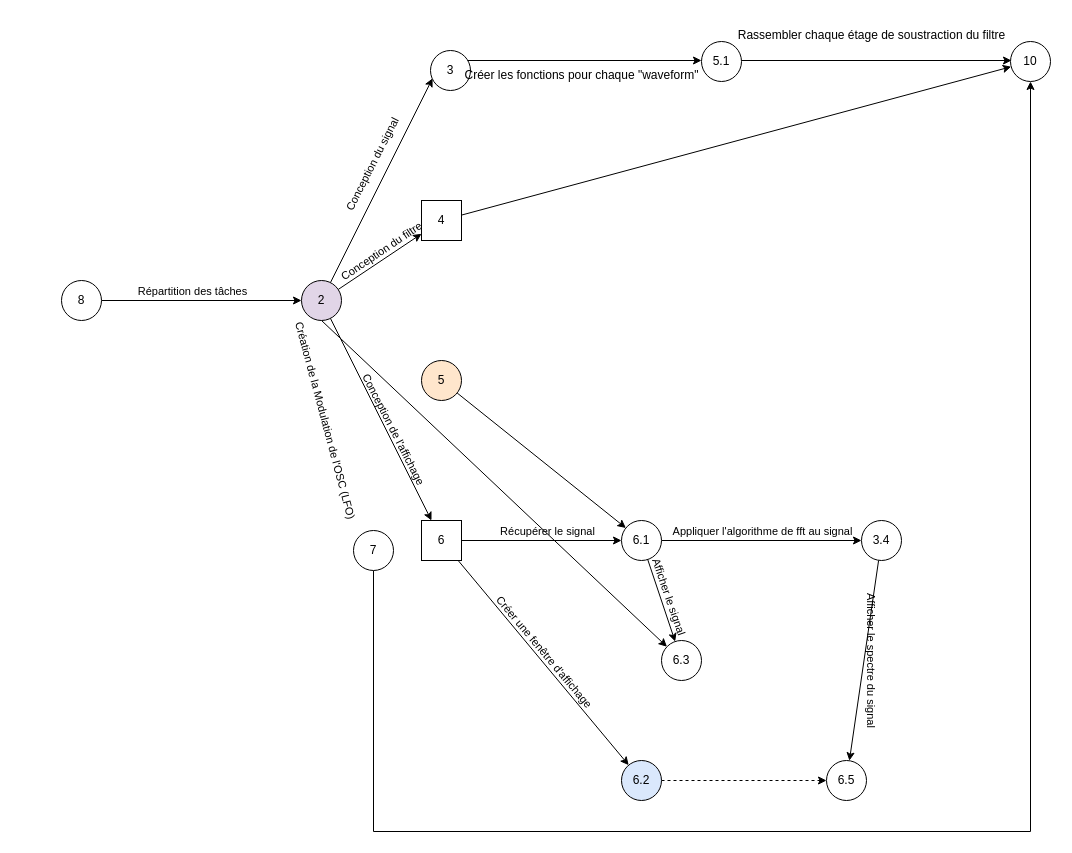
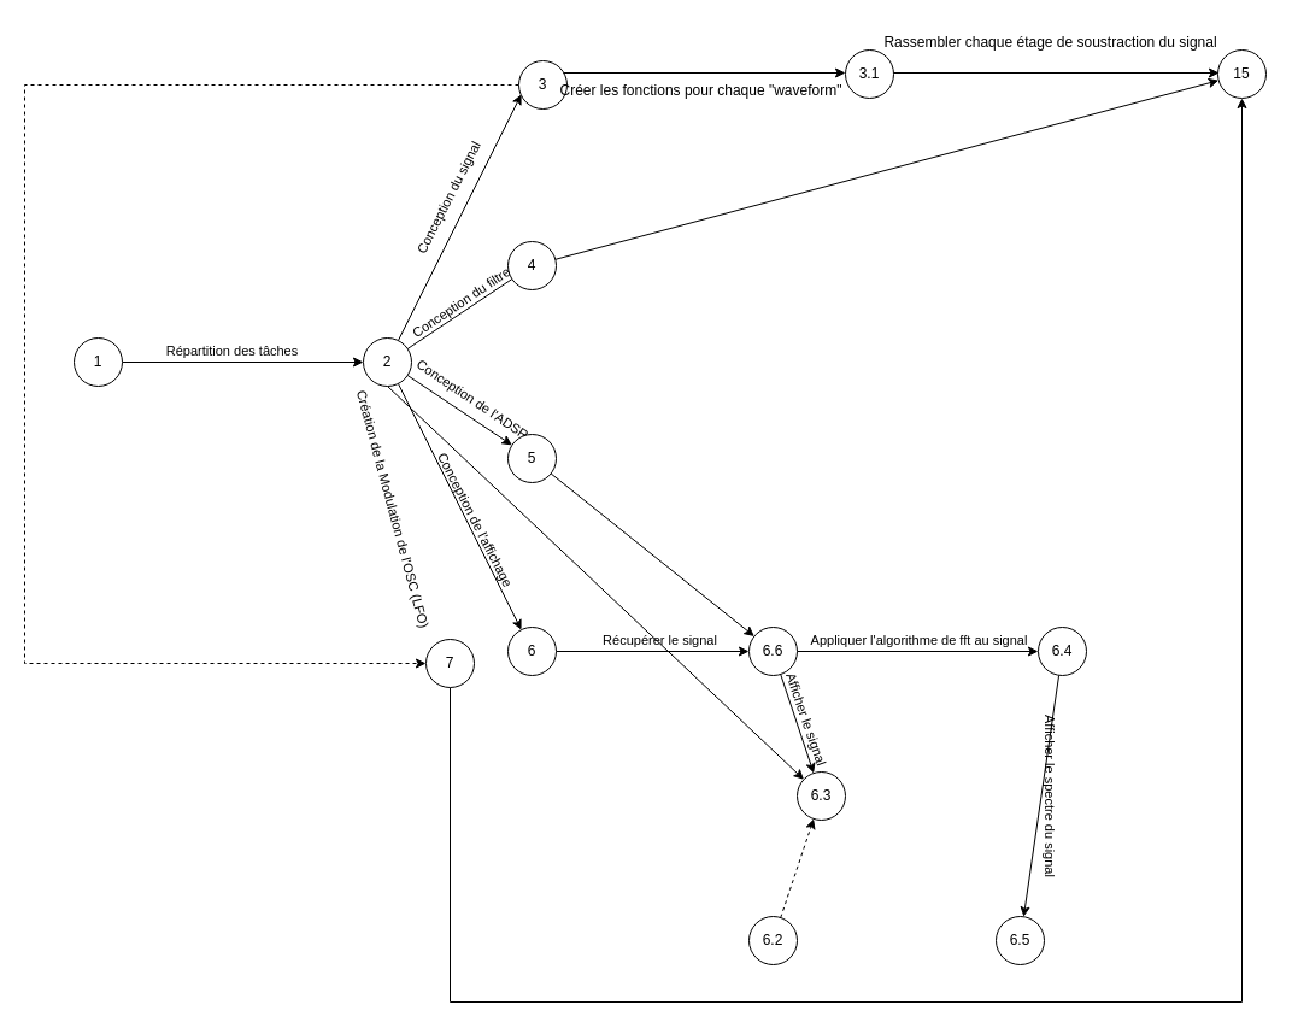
- <mxCell id="44" value="Rassembler chaque étage de soustraction du filtre" style="text;html=1;align=center;verticalAlign=middle;resizable=0;points=[];autosize=1;strokeColor=none;fillColor=none;" vertex="1" parent="1"><mxGeometry x="721" y="20" width="300" height="30" as="geometry" /></mxCell>
+ <mxCell id="44" value="Rassembler chaque étage de soustraction du signal" style="text;html=1;align=center;verticalAlign=middle;resizable=0;points=[];autosize=1;strokeColor=none;fillColor=none;" vertex="1" parent="1"><mxGeometry x="721" y="20" width="300" height="30" as="geometry" /></mxCell>
- <mxCell id="42" value="5.1" style="ellipse;whiteSpace=wrap;html=1;aspect=fixed;" vertex="1" parent="1"><mxGeometry x="701" y="41" width="40" height="40" as="geometry" /></mxCell>
+ <mxCell id="42" value="3.1" style="ellipse;whiteSpace=wrap;html=1;aspect=fixed;" vertex="1" parent="1"><mxGeometry x="701" y="41" width="40" height="40" as="geometry" /></mxCell>
- <mxCell id="45" value="10" style="ellipse;whiteSpace=wrap;html=1;aspect=fixed;" vertex="1" parent="1"><mxGeometry x="1010" y="41" width="40" height="40" as="geometry" /></mxCell>
+ <mxCell id="45" value="15" style="ellipse;whiteSpace=wrap;html=1;aspect=fixed;" vertex="1" parent="1"><mxGeometry x="1010" y="41" width="40" height="40" as="geometry" /></mxCell>
- <mxCell id="17" value="4" style="whiteSpace=wrap;html=1;aspect=fixed;rounded=0;" parent="1" vertex="1"><mxGeometry x="421" y="200" width="40" height="40" as="geometry" /></mxCell>
+ <mxCell id="17" value="4" style="ellipse;whiteSpace=wrap;html=1;aspect=fixed;" parent="1" vertex="1"><mxGeometry x="421" y="200" width="40" height="40" as="geometry" /></mxCell>
- <mxCell id="4" style="edgeStyle=none;rounded=0;orthogonalLoop=1;jettySize=auto;html=1;" parent="1" source="12" target="17" edge="1"><mxGeometry relative="1" as="geometry" /></mxCell>
+ <mxCell id="4" style="edgeStyle=none;rounded=0;orthogonalLoop=1;jettySize=auto;html=1;endArrow=none;" parent="1" source="12" target="17" edge="1"><mxGeometry relative="1" as="geometry" /></mxCell>
+ <mxCell id="14" style="edgeStyle=orthogonalEdgeStyle;rounded=0;orthogonalLoop=1;jettySize=auto;html=1;exitX=0;exitY=0.5;exitDx=0;exitDy=0;entryX=0;entryY=0.5;entryDx=0;entryDy=0;dashed=1;" edge="1" parent="1" source="15" target="47"><mxGeometry relative="1" as="geometry"><mxPoint x="40" y="531" as="targetPoint" /><Array as="points"><mxPoint x="20" y="70" /><mxPoint x="20" y="550" /></Array></mxGeometry></mxCell>
- <mxCell id="27" value="8" style="ellipse;whiteSpace=wrap;html=1;aspect=fixed;" parent="1" vertex="1"><mxGeometry x="61" y="280" width="40" height="40" as="geometry" /></mxCell>
+ <mxCell id="27" value="1" style="ellipse;whiteSpace=wrap;html=1;aspect=fixed;" parent="1" vertex="1"><mxGeometry x="61" y="280" width="40" height="40" as="geometry" /></mxCell>
- <mxCell id="12" value="2" style="ellipse;whiteSpace=wrap;html=1;aspect=fixed;fillColor=#e1d5e7;" parent="1" vertex="1"><mxGeometry x="301" y="280" width="40" height="40" as="geometry" /></mxCell>
+ <mxCell id="12" value="2" style="ellipse;whiteSpace=wrap;html=1;aspect=fixed;" parent="1" vertex="1"><mxGeometry x="301" y="280" width="40" height="40" as="geometry" /></mxCell>
+ <mxCell id="6" style="edgeStyle=none;rounded=0;orthogonalLoop=1;jettySize=auto;html=1;" parent="1" source="12" target="19" edge="1"><mxGeometry relative="1" as="geometry" /></mxCell>
+ <mxCell id="7" value="Conception de l'ADSR" style="edgeLabel;html=1;align=center;verticalAlign=middle;resizable=0;points=[];rotation=34;labelBackgroundColor=none;" parent="6" vertex="1" connectable="0"><mxGeometry x="-0.279" y="-1" relative="1" as="geometry"><mxPoint x="23" y="-3" as="offset" /></mxGeometry></mxCell>
- <mxCell id="19" value="5" style="ellipse;whiteSpace=wrap;html=1;aspect=fixed;fillColor=#ffe6cc;" parent="1" vertex="1"><mxGeometry x="421" y="360" width="40" height="40" as="geometry" /></mxCell>
+ <mxCell id="19" value="5" style="ellipse;whiteSpace=wrap;html=1;aspect=fixed;" parent="1" vertex="1"><mxGeometry x="421" y="360" width="40" height="40" as="geometry" /></mxCell>
- <mxCell id="24" value="6" style="whiteSpace=wrap;html=1;aspect=fixed;rounded=0;" parent="1" vertex="1"><mxGeometry x="421" y="520" width="40" height="40" as="geometry" /></mxCell>
+ <mxCell id="24" value="6" style="ellipse;whiteSpace=wrap;html=1;aspect=fixed;" parent="1" vertex="1"><mxGeometry x="421" y="520" width="40" height="40" as="geometry" /></mxCell>
- <mxCell id="32" value="6.1" style="ellipse;whiteSpace=wrap;html=1;aspect=fixed;" parent="1" vertex="1"><mxGeometry x="621" y="520" width="40" height="40" as="geometry" /></mxCell>
+ <mxCell id="32" value="6.6" style="ellipse;whiteSpace=wrap;html=1;aspect=fixed;" parent="1" vertex="1"><mxGeometry x="621" y="520" width="40" height="40" as="geometry" /></mxCell>
- <mxCell id="39" value="3.4" style="ellipse;whiteSpace=wrap;html=1;aspect=fixed;" parent="1" vertex="1"><mxGeometry x="861" y="520" width="40" height="40" as="geometry" /></mxCell>
+ <mxCell id="39" value="6.4" style="ellipse;whiteSpace=wrap;html=1;aspect=fixed;" parent="1" vertex="1"><mxGeometry x="861" y="520" width="40" height="40" as="geometry" /></mxCell>
- <mxCell id="22" style="edgeStyle=none;rounded=0;orthogonalLoop=1;jettySize=auto;html=1;" parent="1" source="24" target="35" edge="1"><mxGeometry relative="1" as="geometry" /></mxCell>
- <mxCell id="23" value="Créer une fenêtre d'affichage" style="edgeLabel;html=1;align=center;verticalAlign=middle;resizable=0;points=[];rotation=50;labelBackgroundColor=none;" parent="22" vertex="1" connectable="0"><mxGeometry x="0.463" relative="1" as="geometry"><mxPoint x="-38" y="-59" as="offset" /></mxGeometry></mxCell>
+ <mxCell id="33" style="edgeStyle=none;rounded=0;orthogonalLoop=1;jettySize=auto;html=1;dashed=1;" parent="1" source="35" target="36" edge="1"><mxGeometry relative="1" as="geometry" /></mxCell>
- <mxCell id="35" value="6.2" style="ellipse;whiteSpace=wrap;html=1;aspect=fixed;fillColor=#dae8fc;" parent="1" vertex="1"><mxGeometry x="621" y="760" width="40" height="40" as="geometry" /></mxCell>
+ <mxCell id="35" value="6.2" style="ellipse;whiteSpace=wrap;html=1;aspect=fixed;" parent="1" vertex="1"><mxGeometry x="621" y="760" width="40" height="40" as="geometry" /></mxCell>
- <mxCell id="34" style="edgeStyle=none;rounded=0;orthogonalLoop=1;jettySize=auto;html=1;dashed=1;" parent="1" source="35" target="40" edge="1"><mxGeometry relative="1" as="geometry" /></mxCell>
